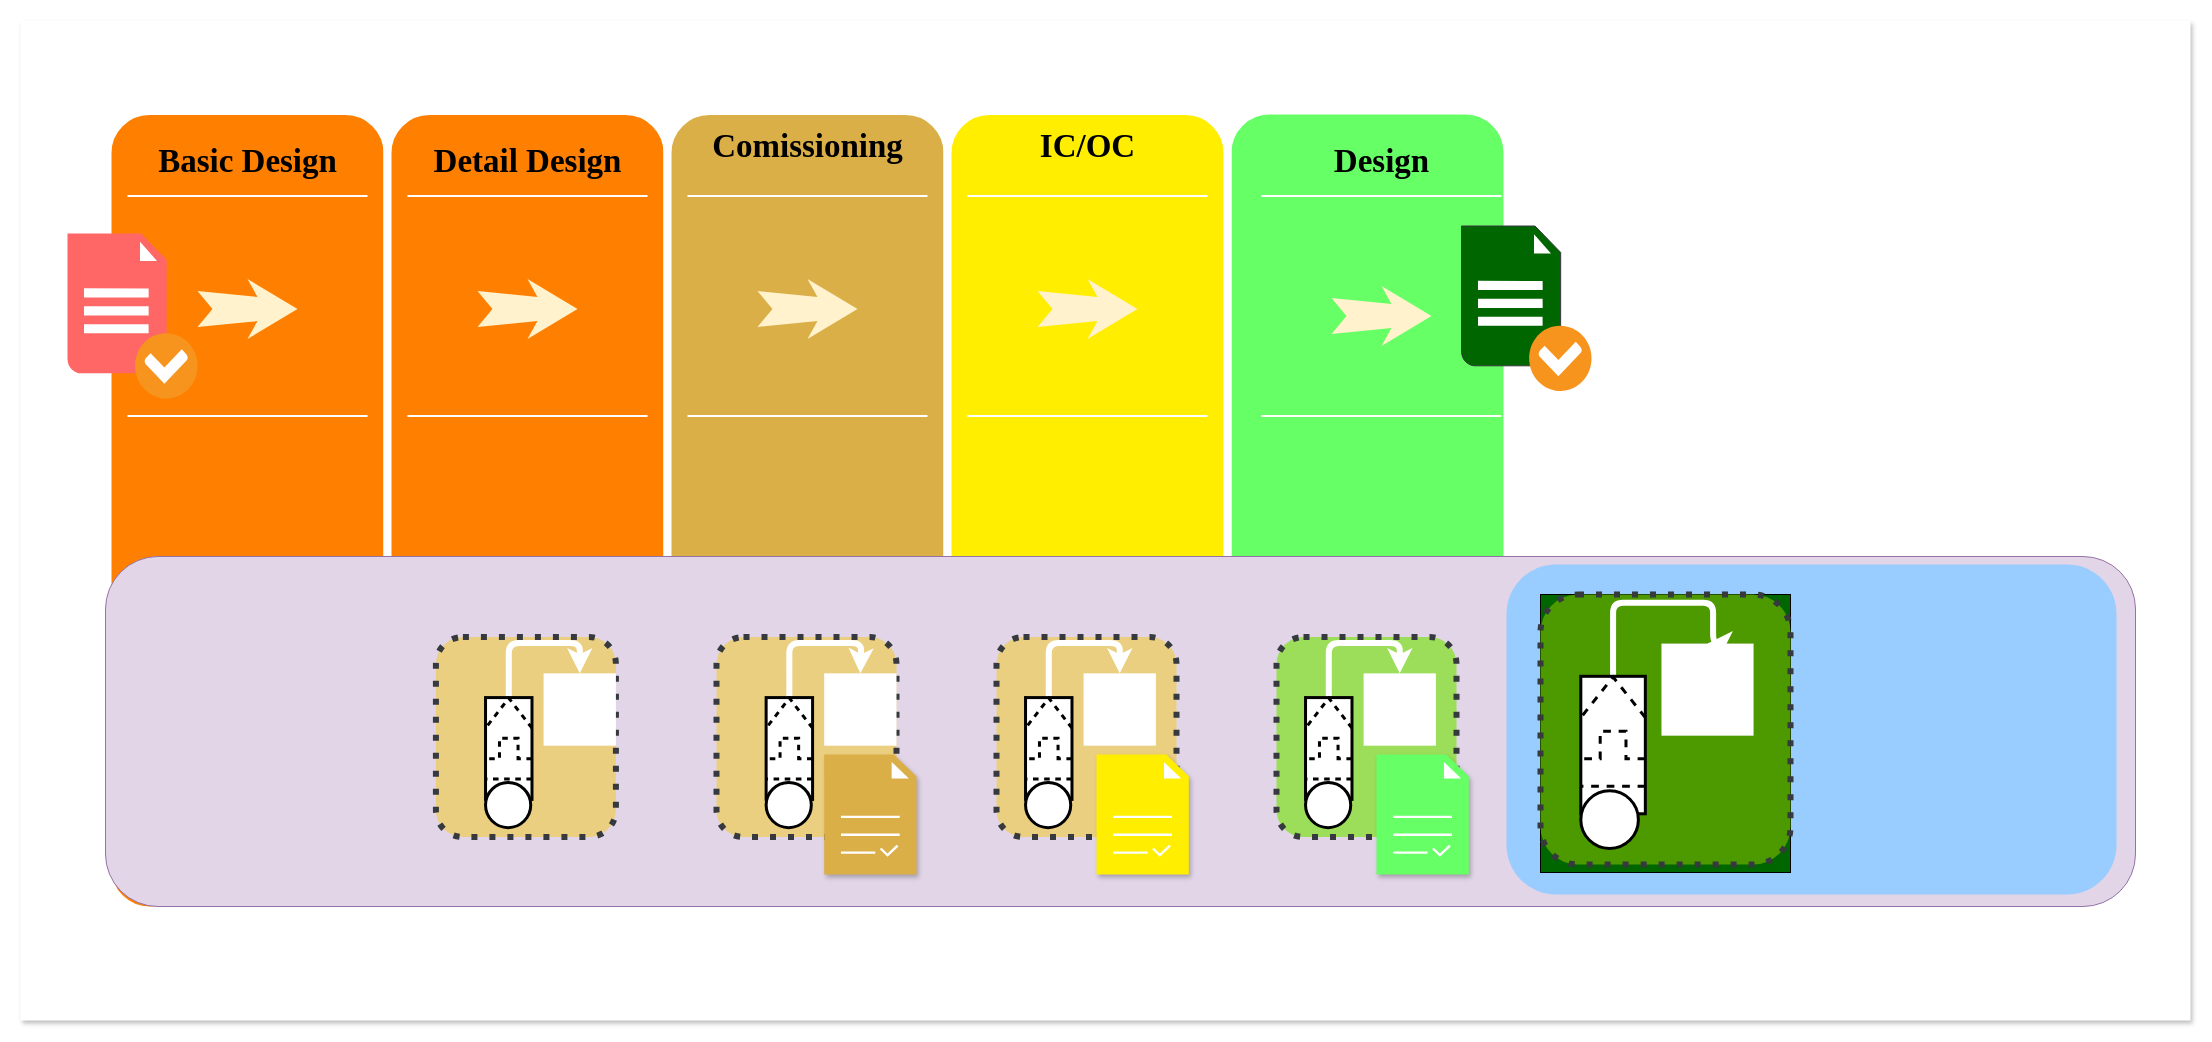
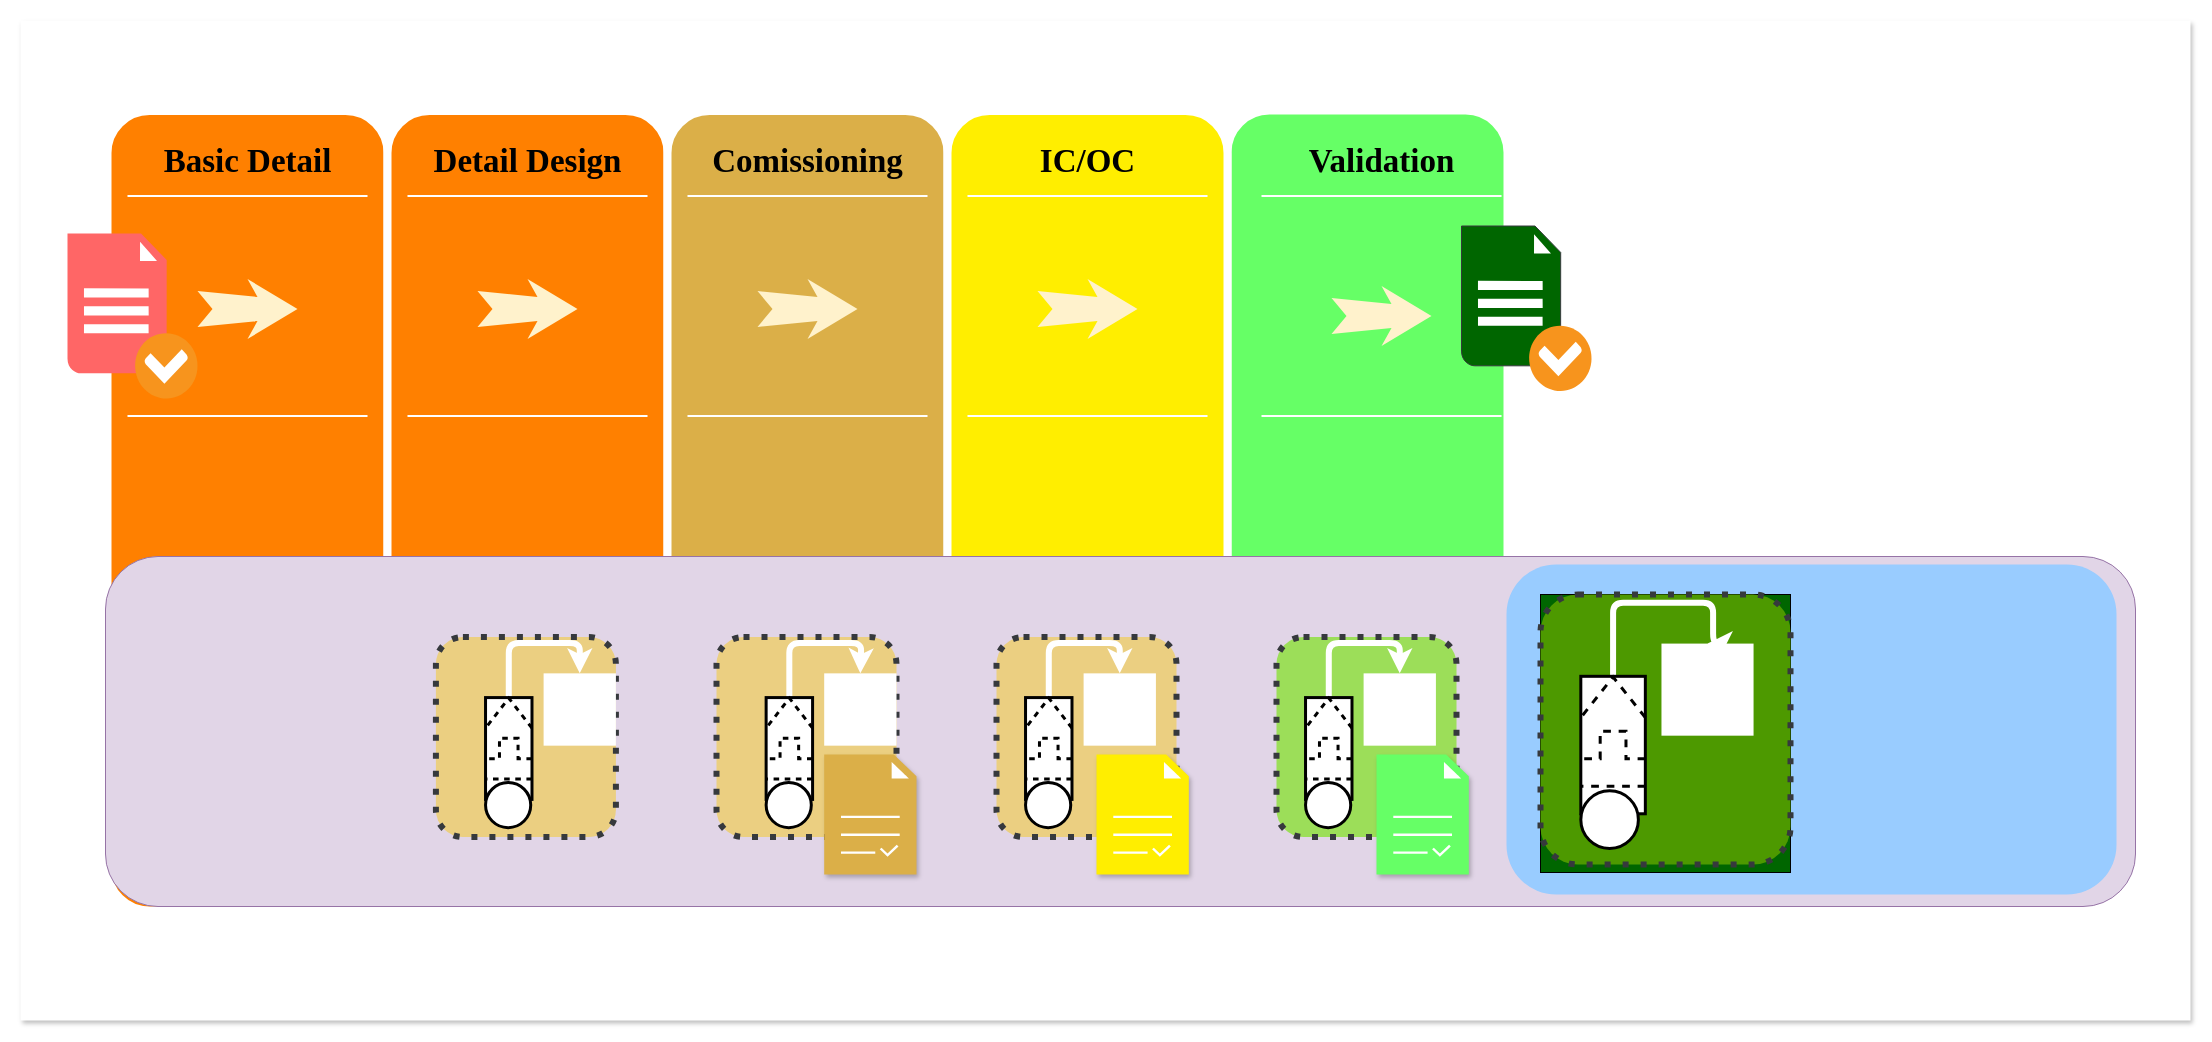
- <mxCell id="28" value="Comissioning" style="text;html=1;align=center;verticalAlign=middle;resizable=0;points=[];autosize=1;fontSize=33;fontStyle=1;fontFamily=Garamond;" parent="4" vertex="1"><mxGeometry x="652" y="10.5" width="210" height="50" as="geometry" /></mxCell>
+ <mxCell id="28" value="Comissioning" style="text;html=1;align=center;verticalAlign=middle;resizable=0;points=[];autosize=1;fontSize=33;fontStyle=1;fontFamily=Garamond;" parent="4" vertex="1"><mxGeometry x="652" y="25.5" width="210" height="50" as="geometry" /></mxCell>
- <mxCell id="29" value="IC/OC" style="text;html=1;align=center;verticalAlign=middle;resizable=0;points=[];autosize=1;fontSize=33;fontStyle=1;fontFamily=Garamond;" parent="4" vertex="1"><mxGeometry x="982" y="10.5" width="110" height="50" as="geometry" /></mxCell>
+ <mxCell id="29" value="IC/OC" style="text;html=1;align=center;verticalAlign=middle;resizable=0;points=[];autosize=1;fontSize=33;fontStyle=1;fontFamily=Garamond;" parent="4" vertex="1"><mxGeometry x="982" y="25.5" width="110" height="50" as="geometry" /></mxCell>
- <mxCell id="26" value="Basic Design" style="text;html=1;align=center;verticalAlign=middle;resizable=0;points=[];autosize=1;fontSize=33;fontStyle=1;fontFamily=Garamond;" parent="4" vertex="1"><mxGeometry x="102" y="25.5" width="190" height="50" as="geometry" /></mxCell>
+ <mxCell id="26" value="Basic Detail" style="text;html=1;align=center;verticalAlign=middle;resizable=0;points=[];autosize=1;fontSize=33;fontStyle=1;fontFamily=Garamond;" parent="4" vertex="1"><mxGeometry x="102" y="25.5" width="190" height="50" as="geometry" /></mxCell>
- <mxCell id="34" value="Design" style="text;html=1;align=center;verticalAlign=middle;resizable=0;points=[];autosize=1;fontSize=33;fontFamily=Garamond;fontStyle=1" parent="4" vertex="1"><mxGeometry x="1251" y="25.5" width="160" height="50" as="geometry" /></mxCell>
+ <mxCell id="34" value="Validation" style="text;html=1;align=center;verticalAlign=middle;resizable=0;points=[];autosize=1;fontSize=33;fontFamily=Garamond;fontStyle=1" parent="4" vertex="1"><mxGeometry x="1251" y="25.5" width="160" height="50" as="geometry" /></mxCell>
